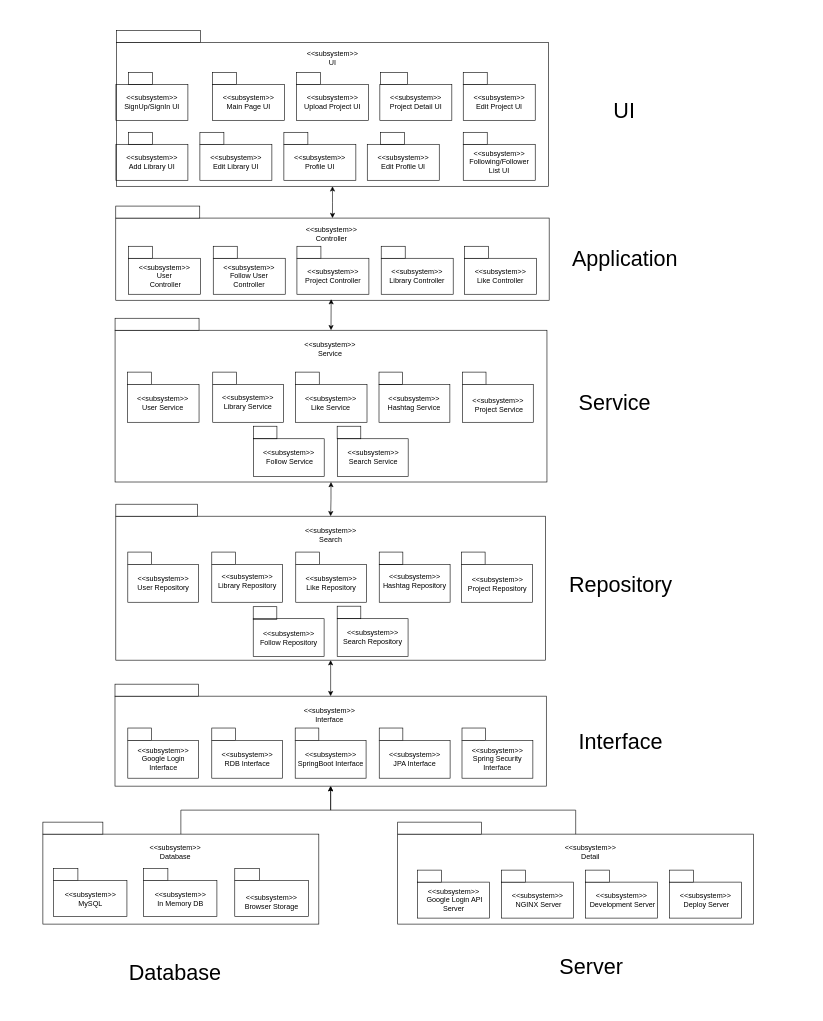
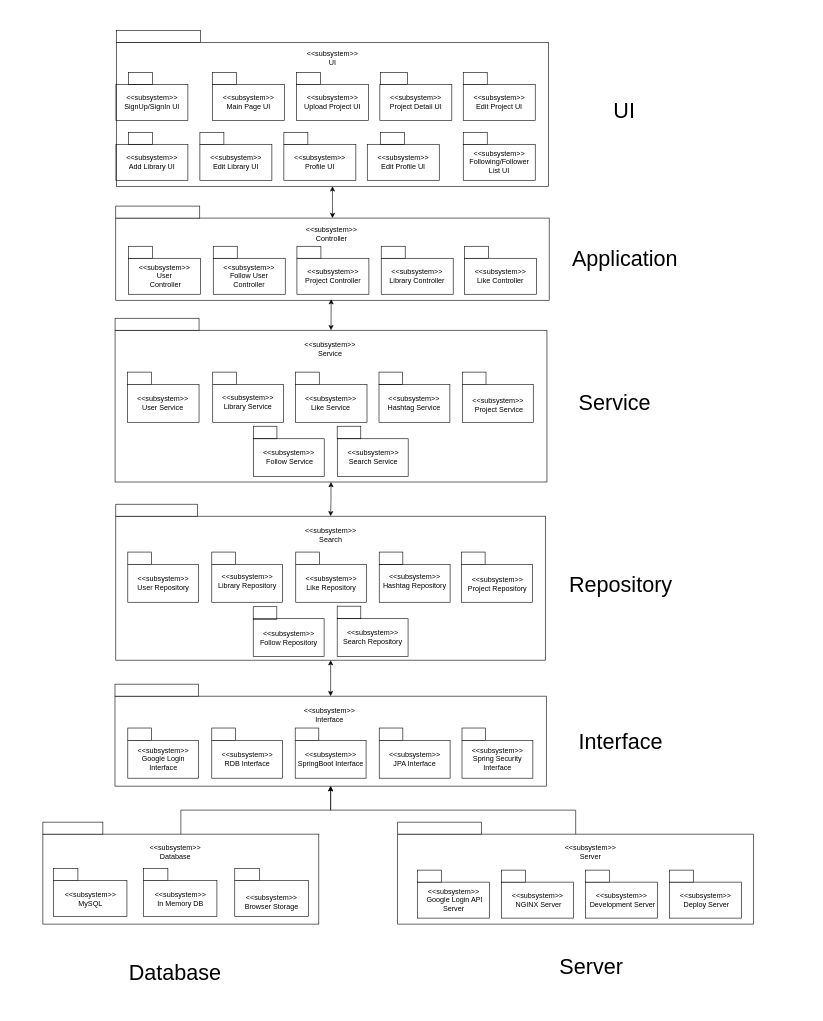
- <mxCell id="55" value="&amp;lt;&amp;lt;subsystem&amp;gt;&amp;gt;&lt;br&gt;Detail" style="text;html=1;strokeColor=none;fillColor=none;align=center;verticalAlign=middle;whiteSpace=wrap;rounded=0;" vertex="1" parent="3"><mxGeometry x="761.32" y="1042" width="60" height="30" as="geometry" /></mxCell>
+ <mxCell id="55" value="&amp;lt;&amp;lt;subsystem&amp;gt;&amp;gt;&lt;br&gt;Server" style="text;html=1;strokeColor=none;fillColor=none;align=center;verticalAlign=middle;whiteSpace=wrap;rounded=0;" vertex="1" parent="3"><mxGeometry x="761.32" y="1042" width="60" height="30" as="geometry" /></mxCell>
